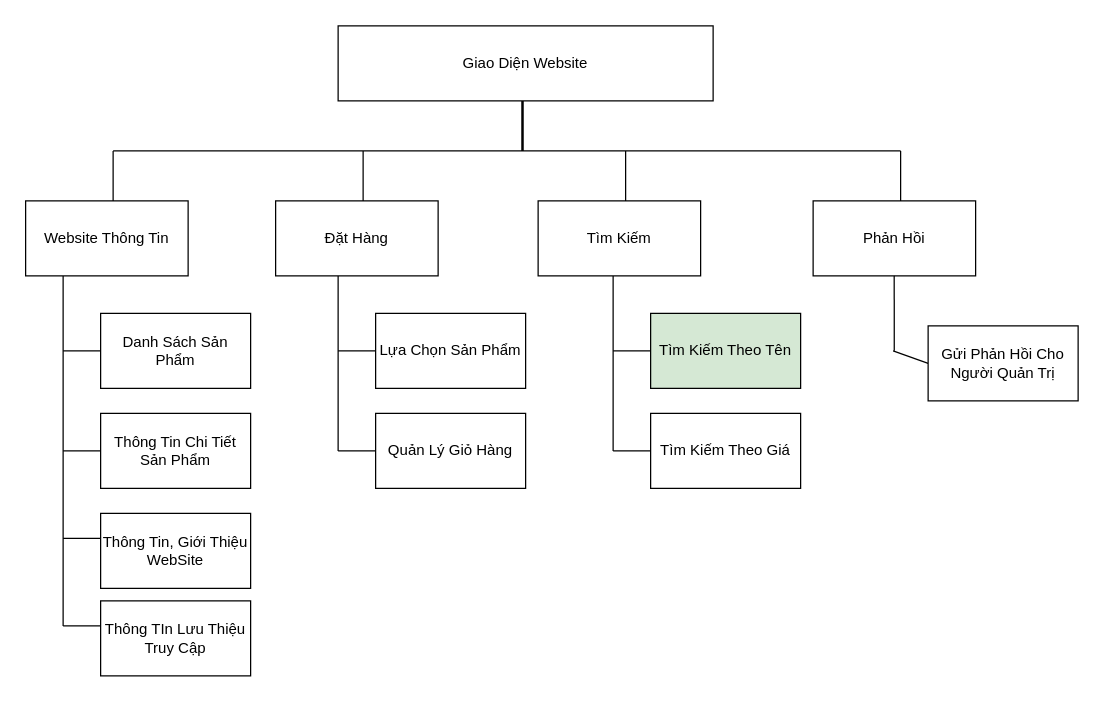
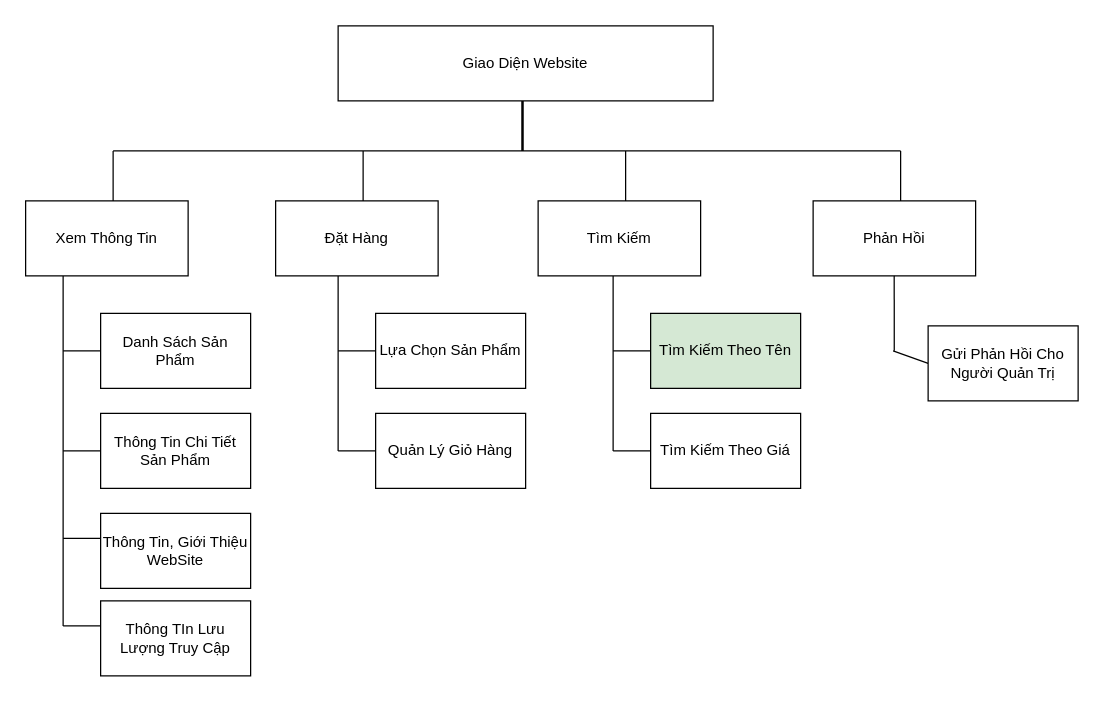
- <mxCell id="26" value="Website Thông Tin" style="rounded=0;whiteSpace=wrap;html=1;" parent="1" vertex="1"><mxGeometry x="20" y="160" width="130" height="60" as="geometry" /></mxCell>
+ <mxCell id="26" value="Xem Thông Tin" style="rounded=0;whiteSpace=wrap;html=1;" parent="1" vertex="1"><mxGeometry x="20" y="160" width="130" height="60" as="geometry" /></mxCell>
- <mxCell id="13" value="Thông TIn Lưu Thiệu Truy Cập" style="rounded=0;whiteSpace=wrap;html=1;" parent="1" vertex="1"><mxGeometry x="80" y="480" width="120" height="60" as="geometry" /></mxCell>
+ <mxCell id="13" value="Thông TIn Lưu Lượng Truy Cập" style="rounded=0;whiteSpace=wrap;html=1;" parent="1" vertex="1"><mxGeometry x="80" y="480" width="120" height="60" as="geometry" /></mxCell>
